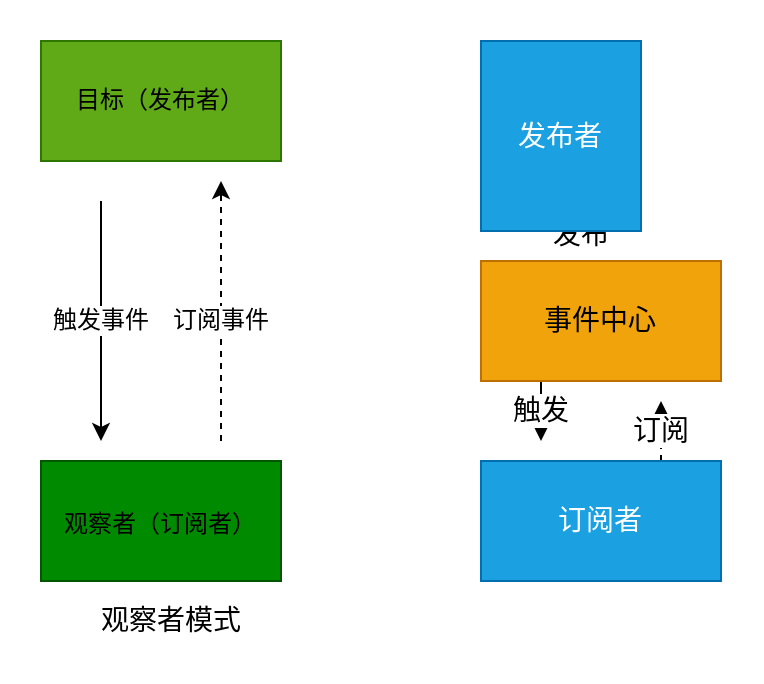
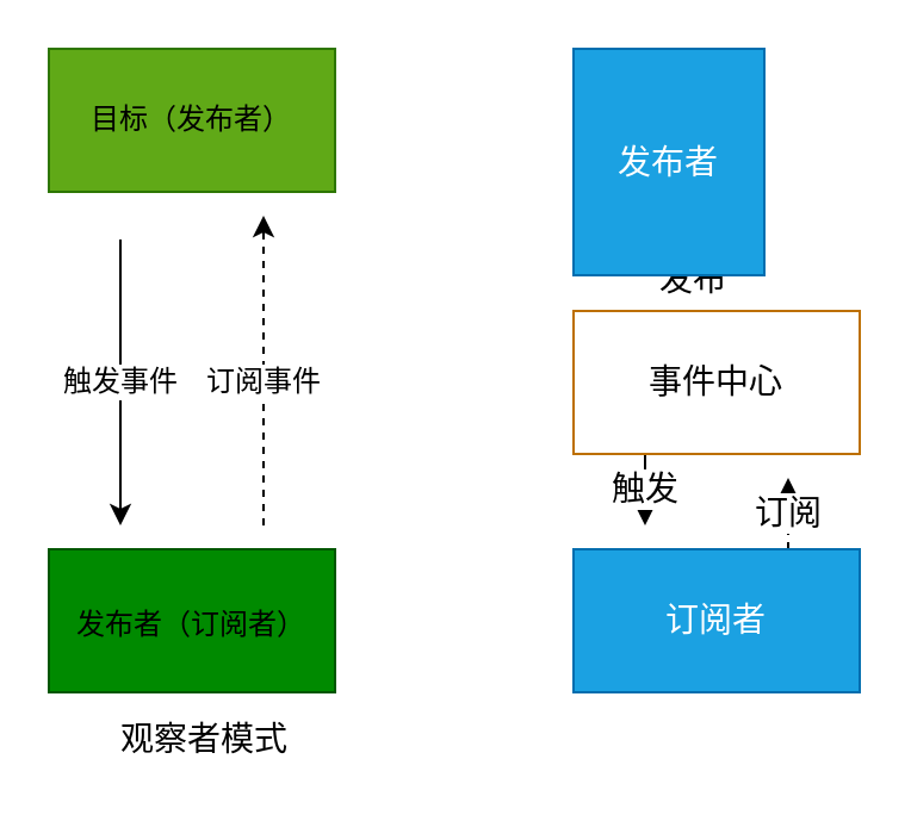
- <mxCell id="10" value="事件中心" style="rounded=0;whiteSpace=wrap;html=1;labelBackgroundColor=none;labelBorderColor=none;fontSize=14;fontColor=#000000;fillColor=#f0a30a;strokeColor=#BD7000;" vertex="1" parent="1"><mxGeometry x="240" y="130" width="120" height="60" as="geometry" /></mxCell>
+ <mxCell id="10" value="事件中心" style="rounded=0;whiteSpace=wrap;html=1;labelBackgroundColor=none;labelBorderColor=none;fontSize=14;fontColor=#000000;fillColor=#ffffff;strokeColor=#BD7000;" vertex="1" parent="1"><mxGeometry x="240" y="130" width="120" height="60" as="geometry" /></mxCell>
- <mxCell id="5" value="&lt;font style=&quot;font-size: 12px&quot; color=&quot;#000000&quot;&gt;观察者（订阅者）&lt;/font&gt;" style="rounded=0;whiteSpace=wrap;html=1;fontSize=16;fontColor=#ffffff;labelBackgroundColor=none;labelBorderColor=none;fillColor=#008a00;strokeColor=#005700;" vertex="1" parent="1"><mxGeometry x="20" y="230" width="120" height="60" as="geometry" /></mxCell>
+ <mxCell id="5" value="&lt;font style=&quot;font-size: 12px&quot; color=&quot;#000000&quot;&gt;发布者（订阅者）&lt;/font&gt;" style="rounded=0;whiteSpace=wrap;html=1;fontSize=16;fontColor=#ffffff;labelBackgroundColor=none;labelBorderColor=none;fillColor=#008a00;strokeColor=#005700;" vertex="1" parent="1"><mxGeometry x="20" y="230" width="120" height="60" as="geometry" /></mxCell>
